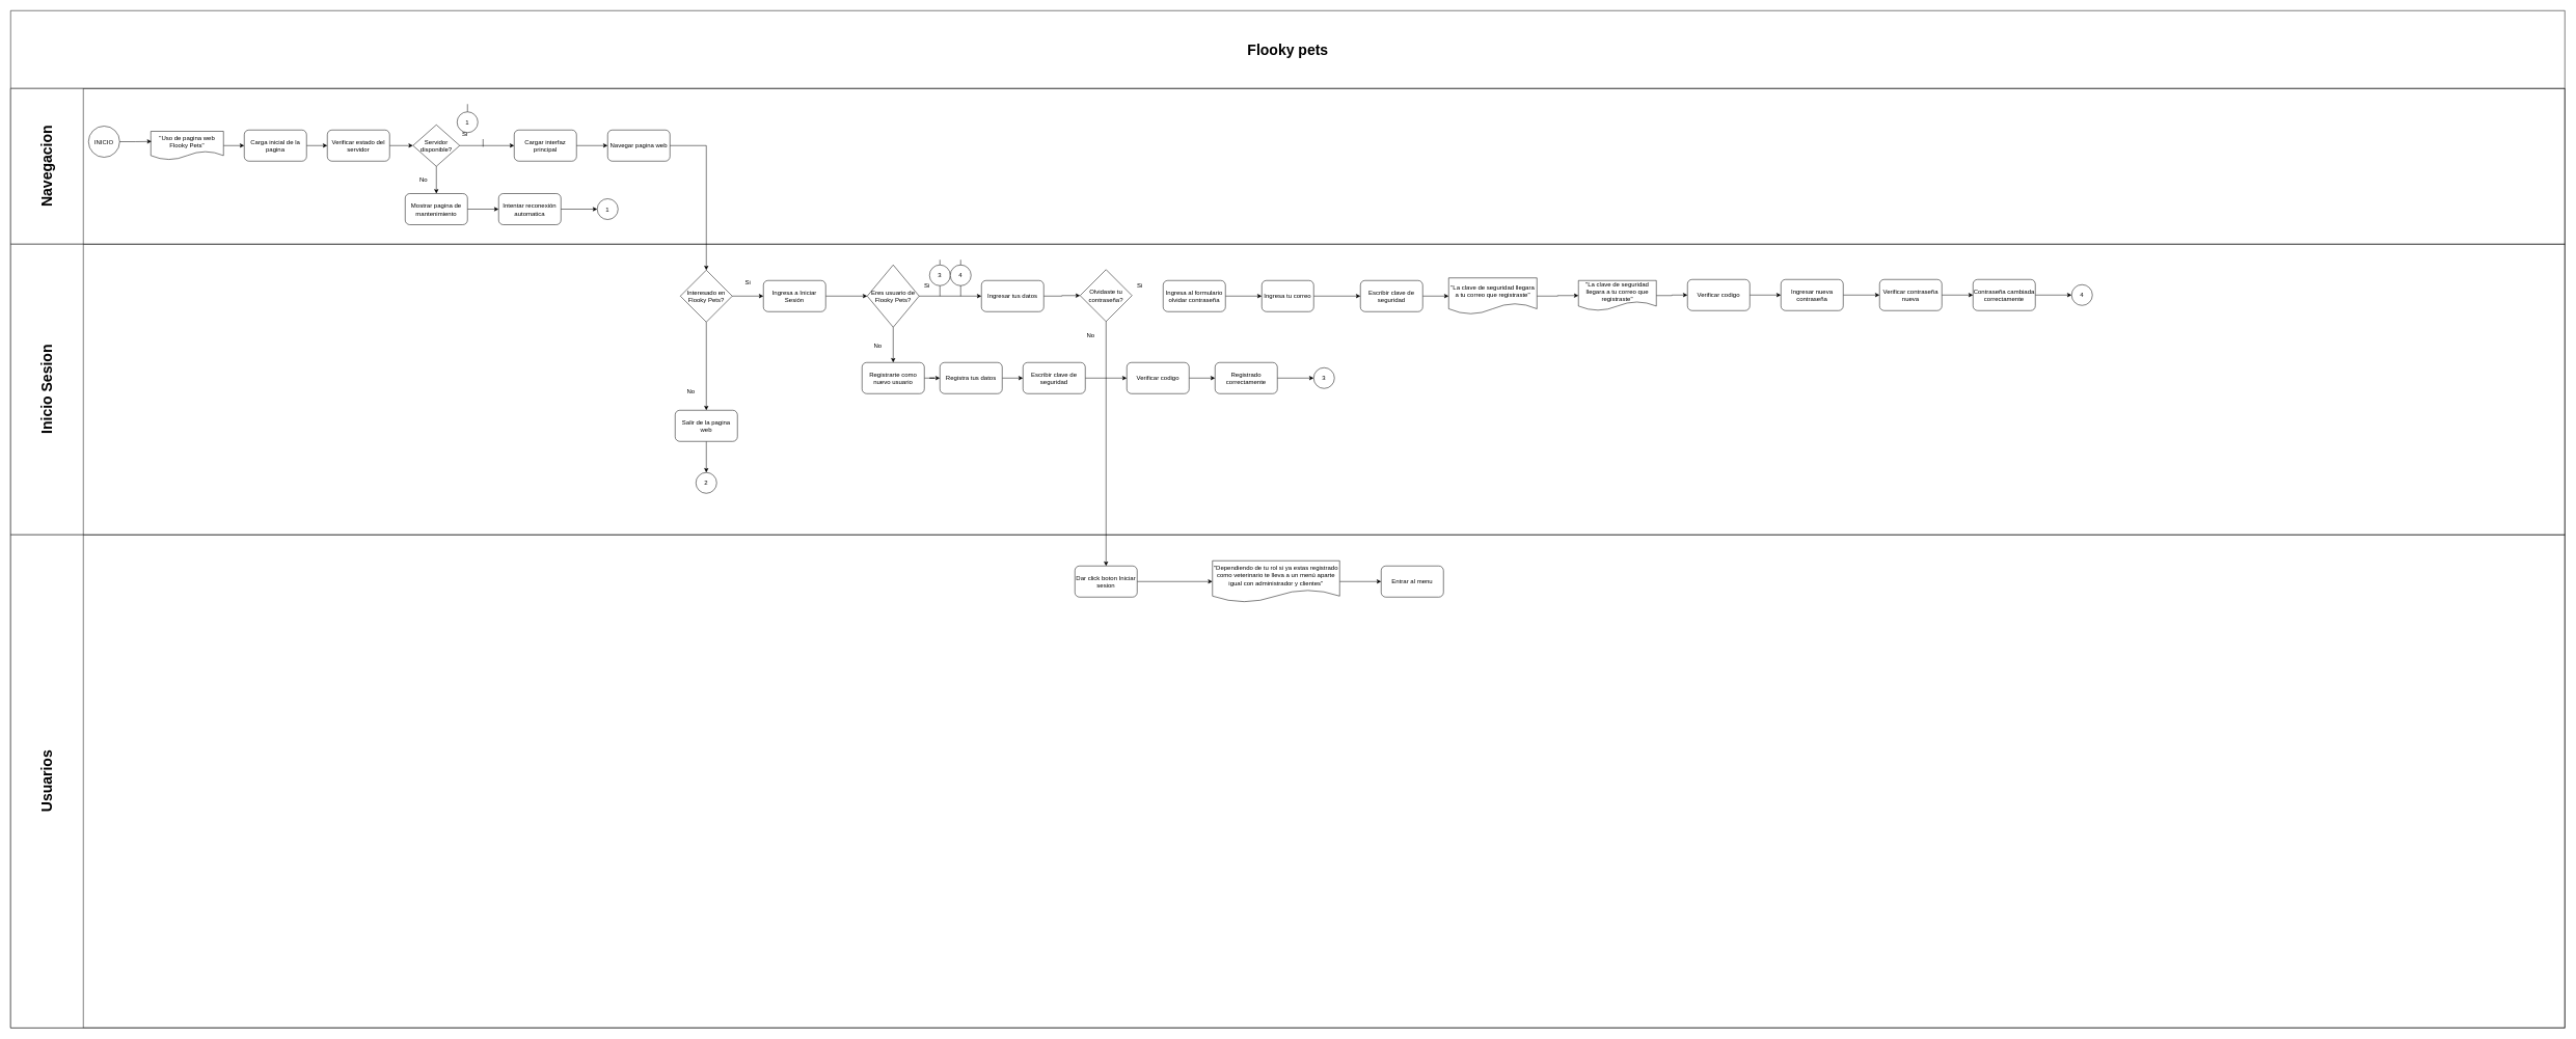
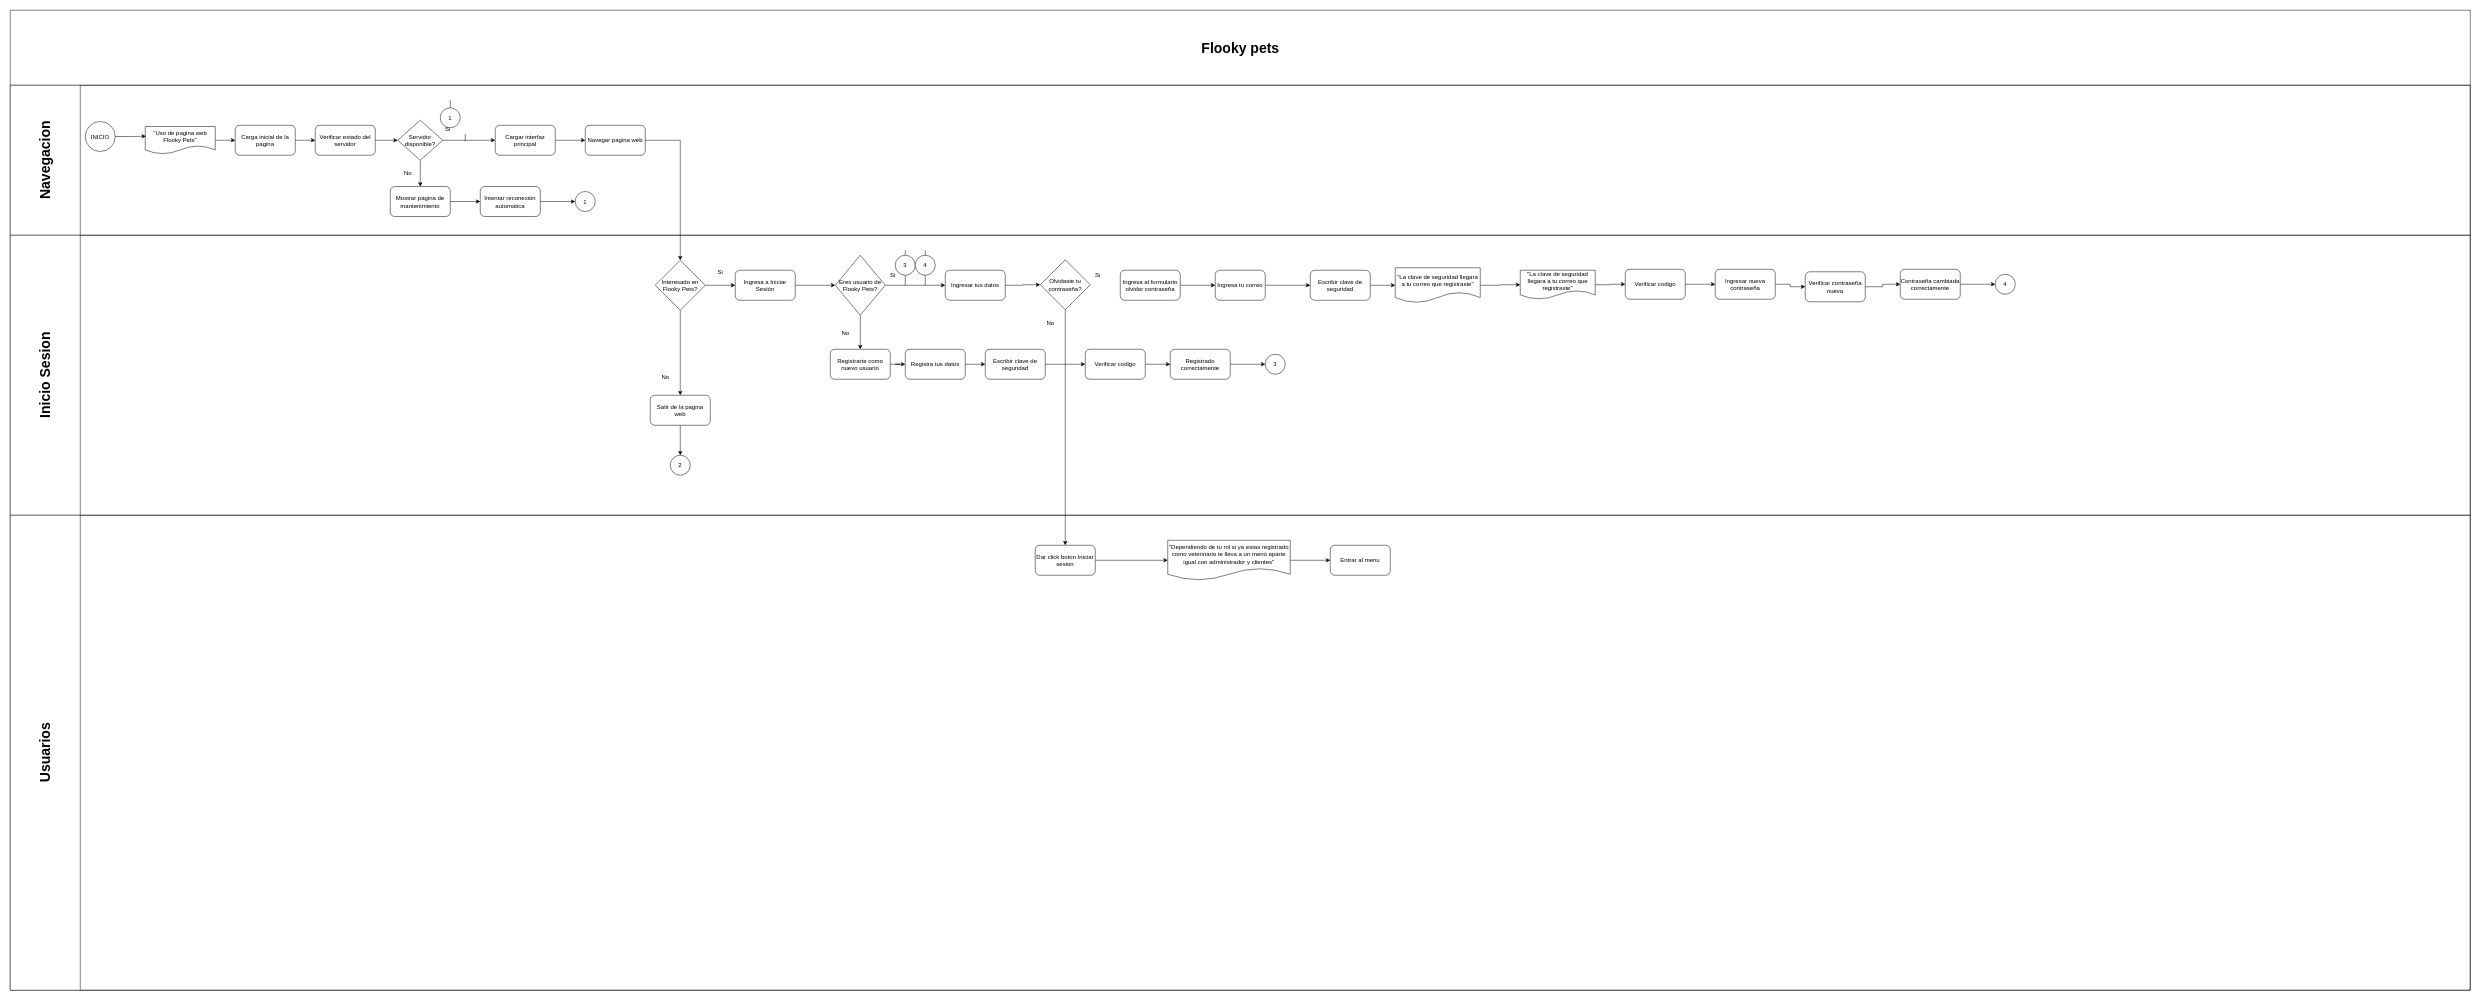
- <mxCell id="81" value="Verificar contraseña nueva" style="rounded=1;whiteSpace=wrap;html=1;" vertex="1" parent="28"><mxGeometry x="3600" y="68" width="120" height="60" as="geometry" /></mxCell>
+ <mxCell id="81" value="Verificar contraseña nueva" style="rounded=1;whiteSpace=wrap;html=1;" vertex="1" parent="28"><mxGeometry x="3590" y="73" width="120" height="60" as="geometry" /></mxCell>
